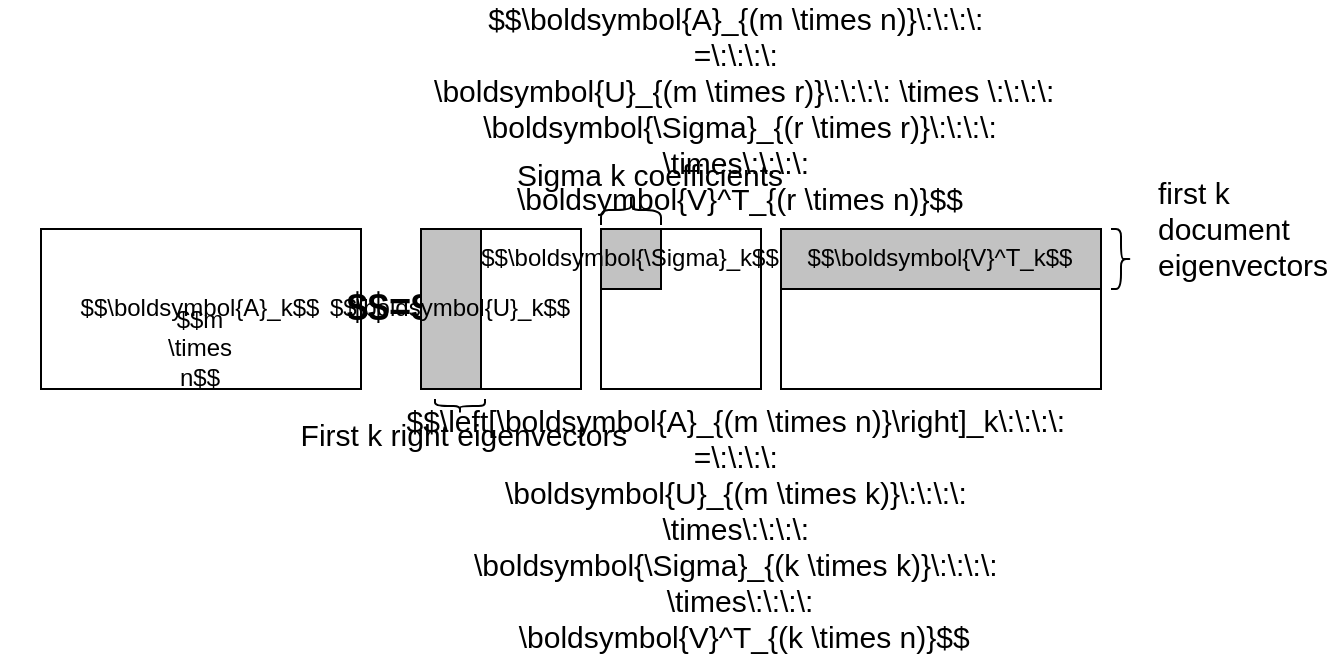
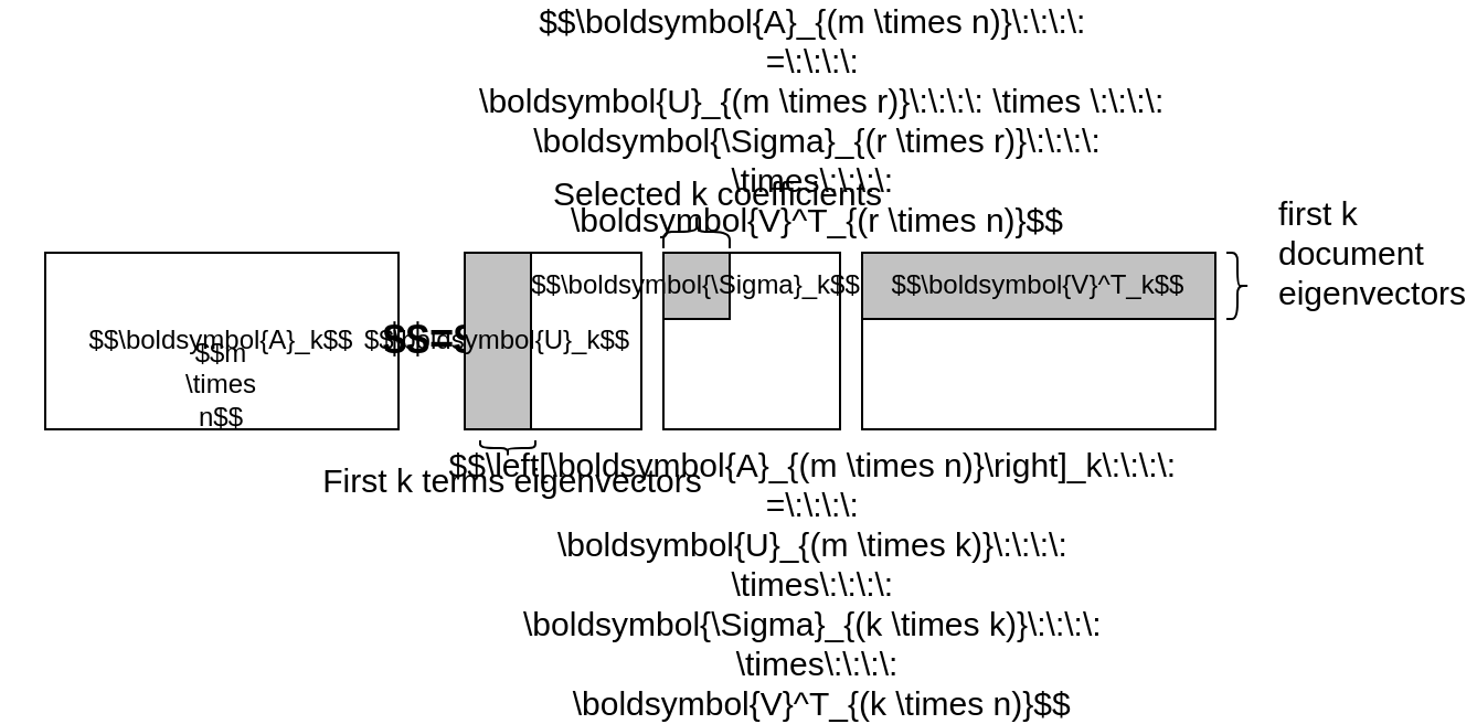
- <mxCell id="12" value="&lt;font style=&quot;font-size: 15px&quot;&gt;Sigma k coefficients&lt;/font&gt;" style="text;html=1;strokeColor=none;fillColor=none;align=center;verticalAlign=middle;whiteSpace=wrap;rounded=0;" vertex="1" parent="1"><mxGeometry x="240" y="53" width="170" height="20" as="geometry" /></mxCell>
+ <mxCell id="12" value="&lt;font style=&quot;font-size: 15px&quot;&gt;Selected k coefficients&lt;/font&gt;" style="text;html=1;strokeColor=none;fillColor=none;align=center;verticalAlign=middle;whiteSpace=wrap;rounded=0;" vertex="1" parent="1"><mxGeometry x="240" y="53" width="170" height="20" as="geometry" /></mxCell>
- <mxCell id="7" value="&lt;font style=&quot;font-size: 15px&quot;&gt;First k right eigenvectors&lt;/font&gt;" style="text;html=1;strokeColor=none;fillColor=none;align=center;verticalAlign=middle;whiteSpace=wrap;rounded=0;" vertex="1" parent="1"><mxGeometry x="140" y="183" width="184" height="20" as="geometry" /></mxCell>
+ <mxCell id="7" value="&lt;font style=&quot;font-size: 15px&quot;&gt;First k terms eigenvectors&lt;/font&gt;" style="text;html=1;strokeColor=none;fillColor=none;align=center;verticalAlign=middle;whiteSpace=wrap;rounded=0;" vertex="1" parent="1"><mxGeometry x="140" y="183" width="184" height="20" as="geometry" /></mxCell>
